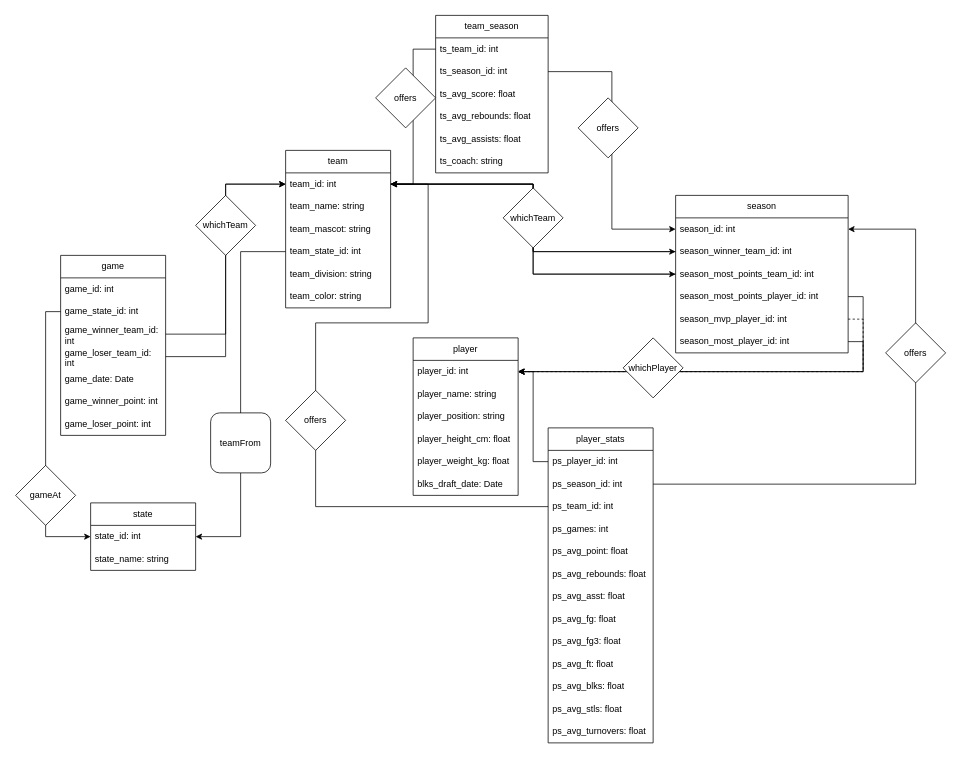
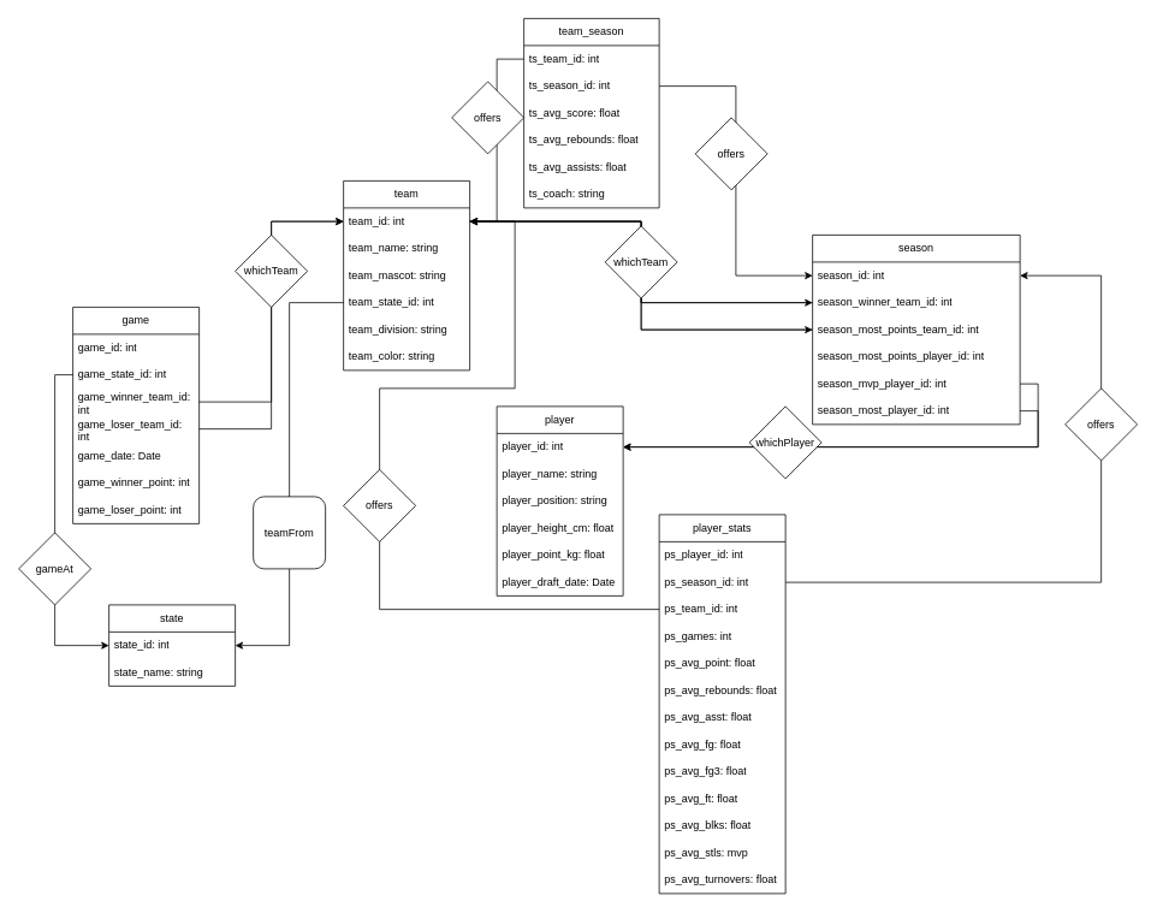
- <mxCell id="59" style="edgeStyle=orthogonalEdgeStyle;rounded=0;orthogonalLoop=1;jettySize=auto;html=1;exitX=1;exitY=0.5;exitDx=0;exitDy=0;entryX=1;entryY=0.5;entryDx=0;entryDy=0;" parent="1" source="44" target="10" edge="1"><mxGeometry relative="1" as="geometry" /></mxCell>
- <mxCell id="58" style="edgeStyle=orthogonalEdgeStyle;rounded=0;orthogonalLoop=1;jettySize=auto;html=1;exitX=1;exitY=0.5;exitDx=0;exitDy=0;entryX=1;entryY=0.5;entryDx=0;entryDy=0;dashed=1;" parent="1" source="45" target="10" edge="1"><mxGeometry relative="1" as="geometry" /></mxCell>
+ <mxCell id="58" style="edgeStyle=orthogonalEdgeStyle;rounded=0;orthogonalLoop=1;jettySize=auto;html=1;exitX=1;exitY=0.5;exitDx=0;exitDy=0;entryX=1;entryY=0.5;entryDx=0;entryDy=0;" parent="1" source="45" target="10" edge="1"><mxGeometry relative="1" as="geometry" /></mxCell>
- <mxCell id="56" style="edgeStyle=orthogonalEdgeStyle;rounded=0;orthogonalLoop=1;jettySize=auto;html=1;exitX=0;exitY=0.5;exitDx=0;exitDy=0;entryX=1;entryY=0.5;entryDx=0;entryDy=0;" parent="1" source="27" target="10" edge="1"><mxGeometry relative="1" as="geometry" /></mxCell>
- <mxCell id="14" value="player_weight_kg: float" style="text;strokeColor=none;fillColor=none;align=left;verticalAlign=middle;spacingLeft=4;spacingRight=4;overflow=hidden;points=[[0,0.5],[1,0.5]];portConstraint=eastwest;rotatable=0;whiteSpace=wrap;html=1;" parent="9" vertex="1"><mxGeometry y="150" width="140" height="30" as="geometry" /></mxCell>
+ <mxCell id="14" value="player_point_kg: float" style="text;strokeColor=none;fillColor=none;align=left;verticalAlign=middle;spacingLeft=4;spacingRight=4;overflow=hidden;points=[[0,0.5],[1,0.5]];portConstraint=eastwest;rotatable=0;whiteSpace=wrap;html=1;" parent="9" vertex="1"><mxGeometry y="150" width="140" height="30" as="geometry" /></mxCell>
- <mxCell id="15" value="blks_draft_date: Date" style="text;strokeColor=none;fillColor=none;align=left;verticalAlign=middle;spacingLeft=4;spacingRight=4;overflow=hidden;points=[[0,0.5],[1,0.5]];portConstraint=eastwest;rotatable=0;whiteSpace=wrap;html=1;" parent="9" vertex="1"><mxGeometry y="180" width="140" height="30" as="geometry" /></mxCell>
+ <mxCell id="15" value="player_draft_date: Date" style="text;strokeColor=none;fillColor=none;align=left;verticalAlign=middle;spacingLeft=4;spacingRight=4;overflow=hidden;points=[[0,0.5],[1,0.5]];portConstraint=eastwest;rotatable=0;whiteSpace=wrap;html=1;" parent="9" vertex="1"><mxGeometry y="180" width="140" height="30" as="geometry" /></mxCell>
- <mxCell id="70" value="gameAt" style="rhombus;whiteSpace=wrap;html=1;" vertex="1" parent="1"><mxGeometry x="20" y="620" width="80" height="80" as="geometry" /></mxCell>
+ <mxCell id="70" value="gameAt" style="rhombus;whiteSpace=wrap;html=1;" vertex="1" parent="1"><mxGeometry x="20" y="590" width="80" height="80" as="geometry" /></mxCell>
- <mxCell id="38" value="ps_avg_stls: float" style="text;strokeColor=none;fillColor=none;align=left;verticalAlign=middle;spacingLeft=4;spacingRight=4;overflow=hidden;points=[[0,0.5],[1,0.5]];portConstraint=eastwest;rotatable=0;whiteSpace=wrap;html=1;strokeWidth=0;" parent="26" vertex="1"><mxGeometry y="360" width="140" height="30" as="geometry" /></mxCell>
+ <mxCell id="38" value="ps_avg_stls: mvp" style="text;strokeColor=none;fillColor=none;align=left;verticalAlign=middle;spacingLeft=4;spacingRight=4;overflow=hidden;points=[[0,0.5],[1,0.5]];portConstraint=eastwest;rotatable=0;whiteSpace=wrap;html=1;strokeWidth=0;" parent="26" vertex="1"><mxGeometry y="360" width="140" height="30" as="geometry" /></mxCell>
